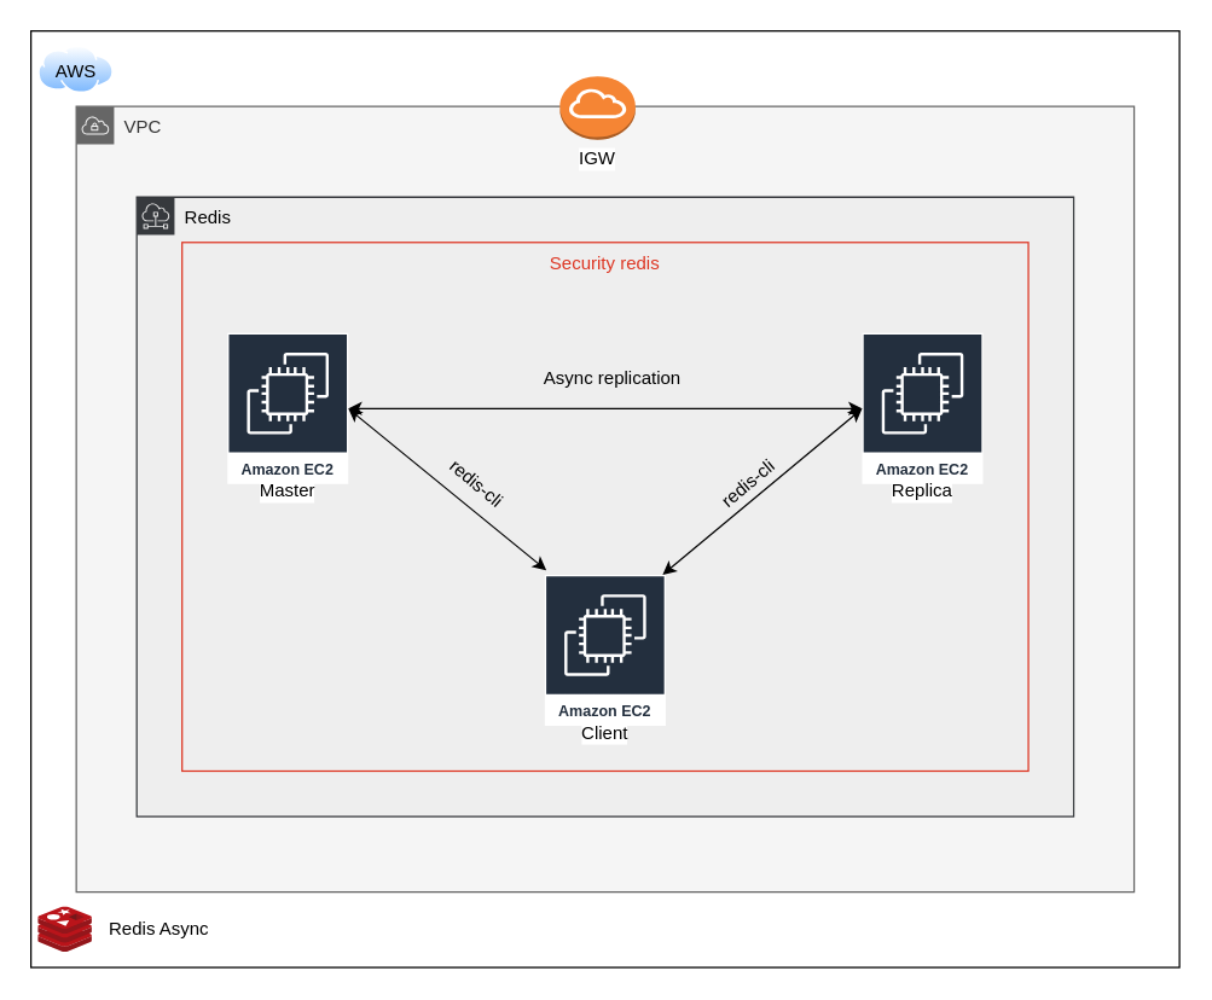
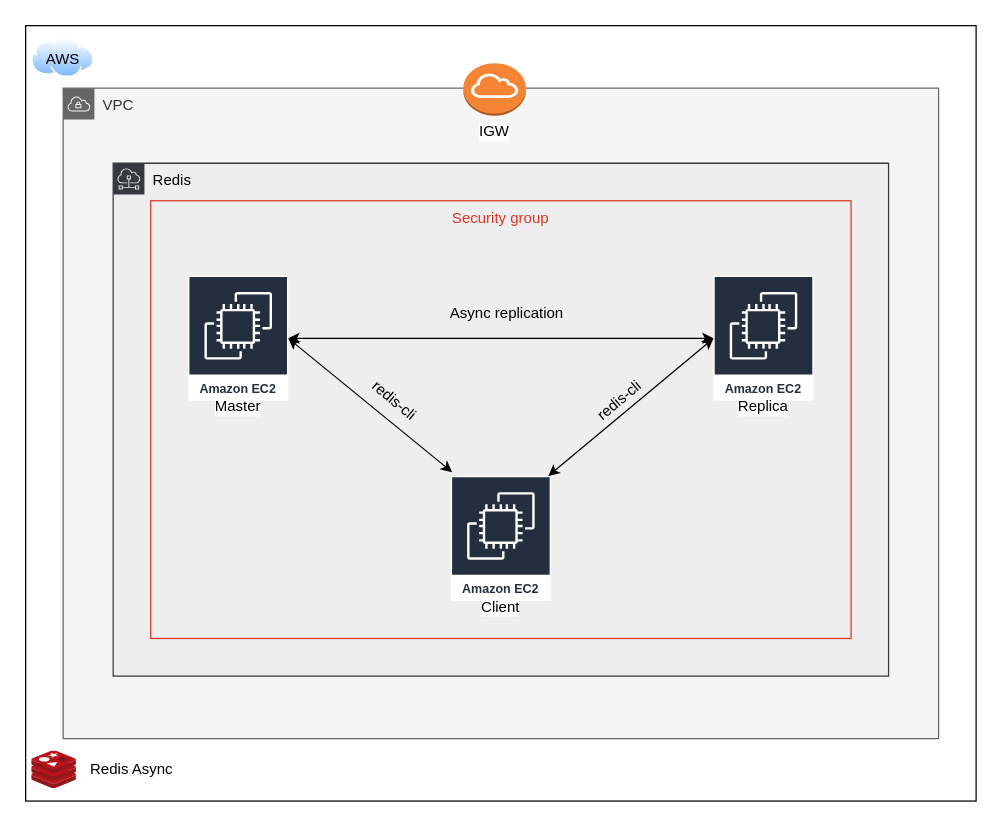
- <mxCell id="20" value="Security redis" style="fillColor=none;strokeColor=#DD3522;verticalAlign=top;fontStyle=0;fontColor=#DD3522;whiteSpace=wrap;html=1;" vertex="1" parent="1"><mxGeometry x="120" y="160" width="560" height="350" as="geometry" /></mxCell>
+ <mxCell id="20" value="Security group" style="fillColor=none;strokeColor=#DD3522;verticalAlign=top;fontStyle=0;fontColor=#DD3522;whiteSpace=wrap;html=1;" vertex="1" parent="1"><mxGeometry x="120" y="160" width="560" height="350" as="geometry" /></mxCell>
